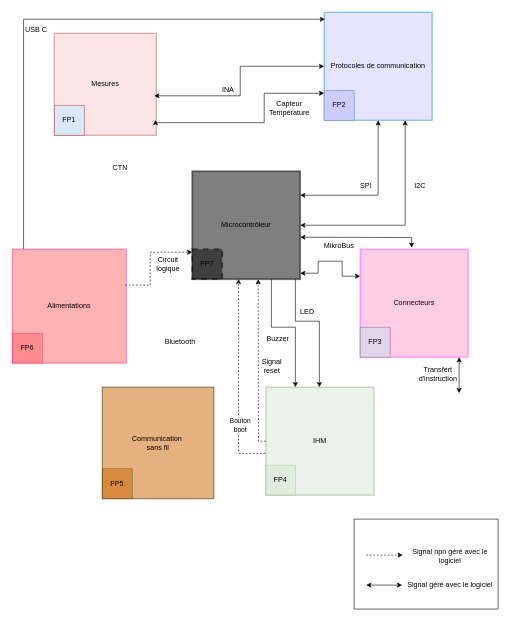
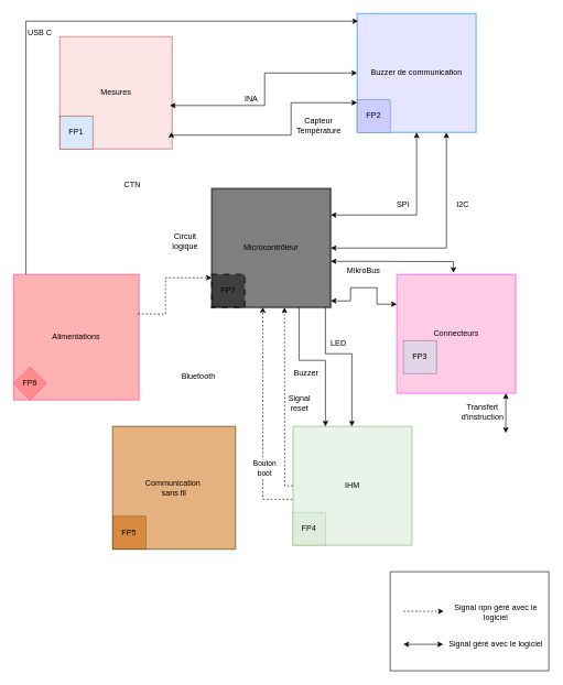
- <mxCell id="19" value="Protocoles de communication" style="whiteSpace=wrap;html=1;aspect=fixed;strokeColor=#007FFF;fillColor=#CCCCFF;opacity=50;strokeWidth=2;" vertex="1" parent="1"><mxGeometry x="540" y="20" width="180" height="180" as="geometry" /></mxCell>
+ <mxCell id="19" value="Buzzer de communication" style="whiteSpace=wrap;html=1;aspect=fixed;strokeColor=#007FFF;fillColor=#CCCCFF;opacity=50;strokeWidth=2;" vertex="1" parent="1"><mxGeometry x="540" y="20" width="180" height="180" as="geometry" /></mxCell>
- <mxCell id="13" value="Capteur&lt;div&gt;Température&lt;/div&gt;" style="text;strokeColor=none;align=center;fillColor=none;html=1;verticalAlign=middle;whiteSpace=wrap;rounded=0;" vertex="1" parent="1"><mxGeometry x="452" y="165" width="60" height="30" as="geometry" /></mxCell>
+ <mxCell id="13" value="Capteur&lt;div&gt;Température&lt;/div&gt;" style="text;strokeColor=none;align=center;fillColor=none;html=1;verticalAlign=middle;whiteSpace=wrap;rounded=0;" vertex="1" parent="1"><mxGeometry x="452" y="175" width="60" height="30" as="geometry" /></mxCell>
- <mxCell id="33" value="MikroBus" style="text;strokeColor=none;align=center;fillColor=none;html=1;verticalAlign=middle;whiteSpace=wrap;rounded=0;" vertex="1" parent="1"><mxGeometry x="530" y="395" width="70" height="30" as="geometry" /></mxCell>
+ <mxCell id="33" value="MikroBus" style="text;strokeColor=none;align=center;fillColor=none;html=1;verticalAlign=middle;whiteSpace=wrap;rounded=0;" vertex="1" parent="1"><mxGeometry x="515" y="395" width="70" height="30" as="geometry" /></mxCell>
- <mxCell id="25" value="Circuit logique" style="text;strokeColor=none;align=center;fillColor=none;html=1;verticalAlign=middle;whiteSpace=wrap;rounded=0;" vertex="1" parent="1"><mxGeometry x="250" y="425" width="60" height="30" as="geometry" /></mxCell>
+ <mxCell id="25" value="Circuit logique" style="text;strokeColor=none;align=center;fillColor=none;html=1;verticalAlign=middle;whiteSpace=wrap;rounded=0;" vertex="1" parent="1"><mxGeometry x="250" y="350" width="60" height="30" as="geometry" /></mxCell>
- <mxCell id="41" value="FP3" style="whiteSpace=wrap;html=1;aspect=fixed;fillColor=#e1d5e7;strokeColor=#9673a6;" vertex="1" parent="1"><mxGeometry x="600" y="545" width="50" height="50" as="geometry" /></mxCell>
+ <mxCell id="41" value="FP3" style="whiteSpace=wrap;html=1;aspect=fixed;fillColor=#e1d5e7;strokeColor=#9673a6;" vertex="1" parent="1"><mxGeometry x="610" y="515" width="50" height="50" as="geometry" /></mxCell>
- <mxCell id="42" value="FP6" style="whiteSpace=wrap;html=1;aspect=fixed;fillColor=#FF6666;strokeColor=#FF0080;opacity=50;" vertex="1" parent="1"><mxGeometry x="20" y="555" width="50" height="50" as="geometry" /></mxCell>
+ <mxCell id="42" value="FP6" style="rhombus;whiteSpace=wrap;html=1;aspect=fixed;fillColor=#FF6666;strokeColor=#FF0080;opacity=50;" vertex="1" parent="1"><mxGeometry x="20" y="555" width="50" height="50" as="geometry" /></mxCell>
